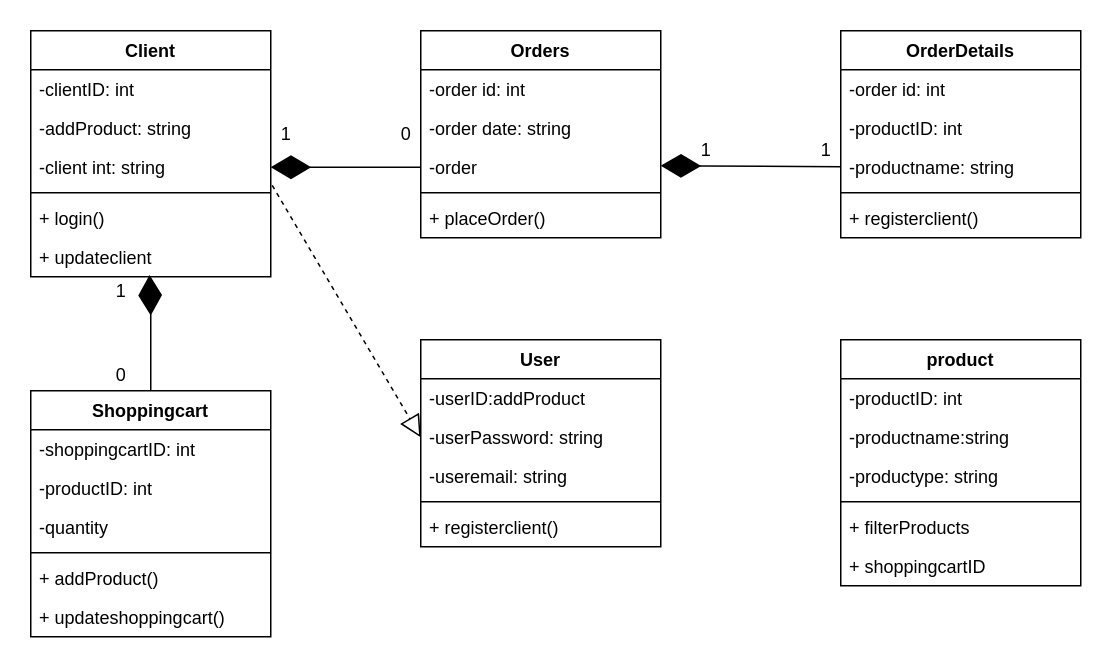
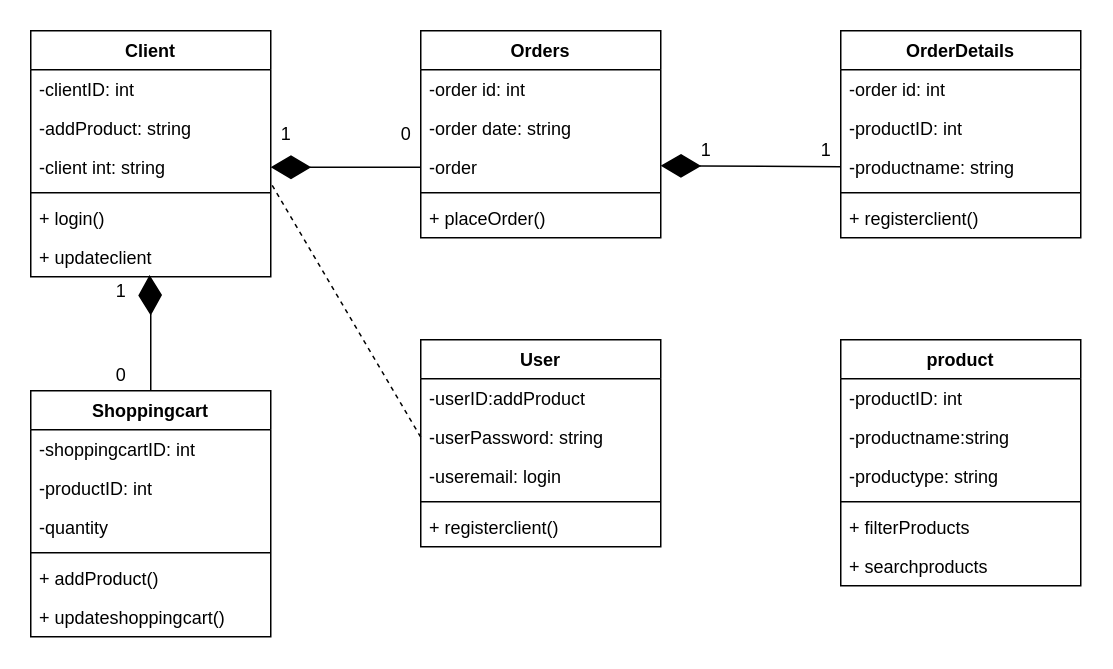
- <mxCell id="43" value="" style="endArrow=block;dashed=1;endFill=0;endSize=12;html=1;rounded=0;entryX=0;entryY=0.5;entryDx=0;entryDy=0;exitX=1.006;exitY=0.962;exitDx=0;exitDy=0;exitPerimeter=0;" edge="1" parent="1" source="5" target="23"><mxGeometry width="160" relative="1" as="geometry"><mxPoint x="80" y="170" as="sourcePoint" /><mxPoint x="240" y="170" as="targetPoint" /></mxGeometry></mxCell>
+ <mxCell id="43" value="" style="endArrow=none;dashed=1;endFill=0;endSize=12;html=1;rounded=0;entryX=0;entryY=0.5;entryDx=0;entryDy=0;exitX=1.006;exitY=0.962;exitDx=0;exitDy=0;exitPerimeter=0;" edge="1" parent="1" source="5" target="23"><mxGeometry width="160" relative="1" as="geometry"><mxPoint x="80" y="170" as="sourcePoint" /><mxPoint x="240" y="170" as="targetPoint" /></mxGeometry></mxCell>
- <mxCell id="24" value="-useremail: string" style="text;strokeColor=none;fillColor=none;align=left;verticalAlign=top;spacingLeft=4;spacingRight=4;overflow=hidden;rotatable=0;points=[[0,0.5],[1,0.5]];portConstraint=eastwest;" vertex="1" parent="21"><mxGeometry y="78" width="160" height="26" as="geometry" /></mxCell>
+ <mxCell id="24" value="-useremail: login" style="text;strokeColor=none;fillColor=none;align=left;verticalAlign=top;spacingLeft=4;spacingRight=4;overflow=hidden;rotatable=0;points=[[0,0.5],[1,0.5]];portConstraint=eastwest;" vertex="1" parent="21"><mxGeometry y="78" width="160" height="26" as="geometry" /></mxCell>
- <mxCell id="33" value="+ shoppingcartID" style="text;strokeColor=none;fillColor=none;align=left;verticalAlign=top;spacingLeft=4;spacingRight=4;overflow=hidden;rotatable=0;points=[[0,0.5],[1,0.5]];portConstraint=eastwest;" vertex="1" parent="27"><mxGeometry y="138" width="160" height="26" as="geometry" /></mxCell>
+ <mxCell id="33" value="+ searchproducts" style="text;strokeColor=none;fillColor=none;align=left;verticalAlign=top;spacingLeft=4;spacingRight=4;overflow=hidden;rotatable=0;points=[[0,0.5],[1,0.5]];portConstraint=eastwest;" vertex="1" parent="27"><mxGeometry y="138" width="160" height="26" as="geometry" /></mxCell>
